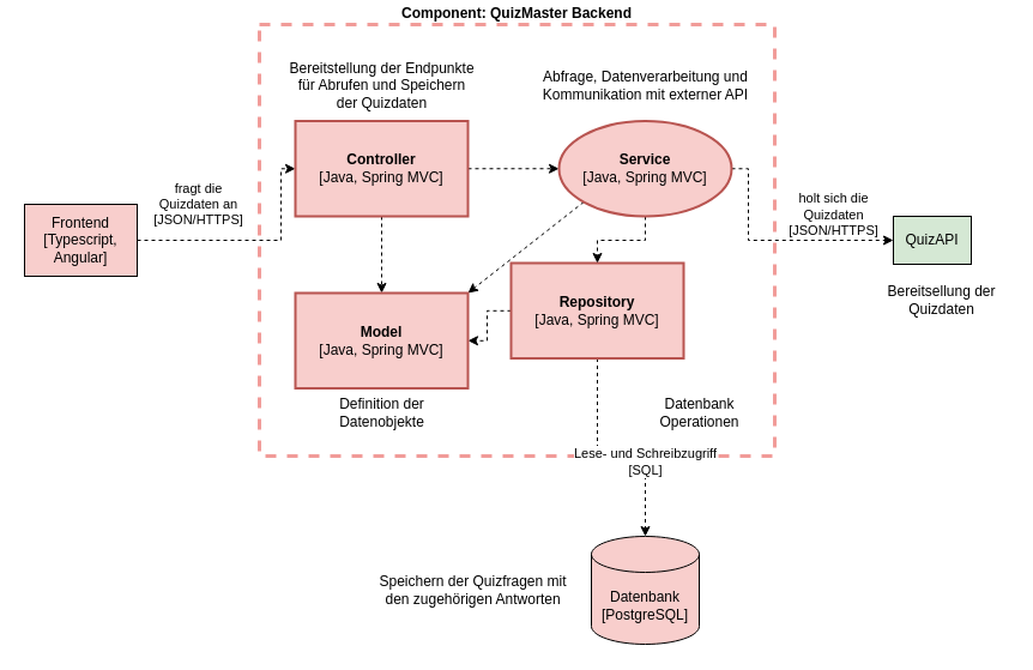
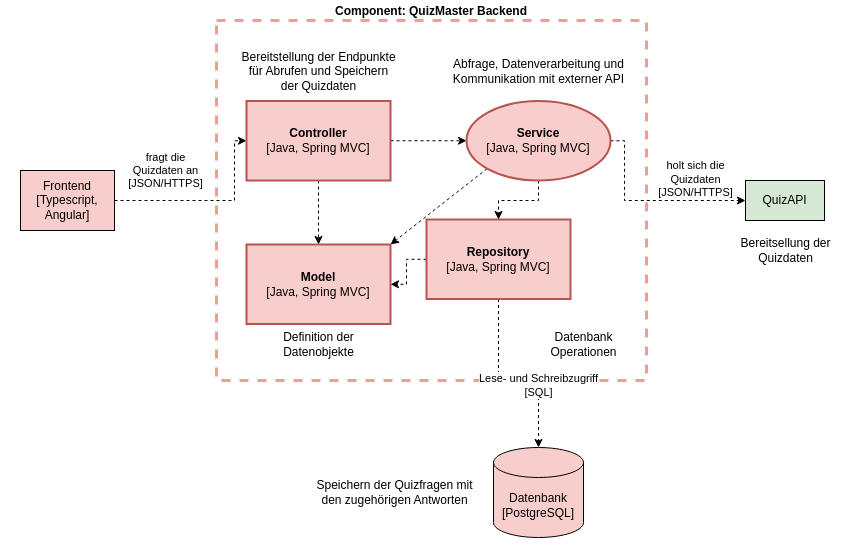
- <mxCell id="5" value="QuizAPI" style="rounded=0;whiteSpace=wrap;html=1;fillColor=#d5e8d4;strokeColor=#000000;" parent="1" vertex="1"><mxGeometry x="745" y="180" width="65" height="40" as="geometry" /></mxCell>
+ <mxCell id="5" value="QuizAPI" style="rounded=0;whiteSpace=wrap;html=1;fillColor=#d5e8d4;strokeColor=#000000;" parent="1" vertex="1"><mxGeometry x="745" y="180" width="79" height="40" as="geometry" /></mxCell>
